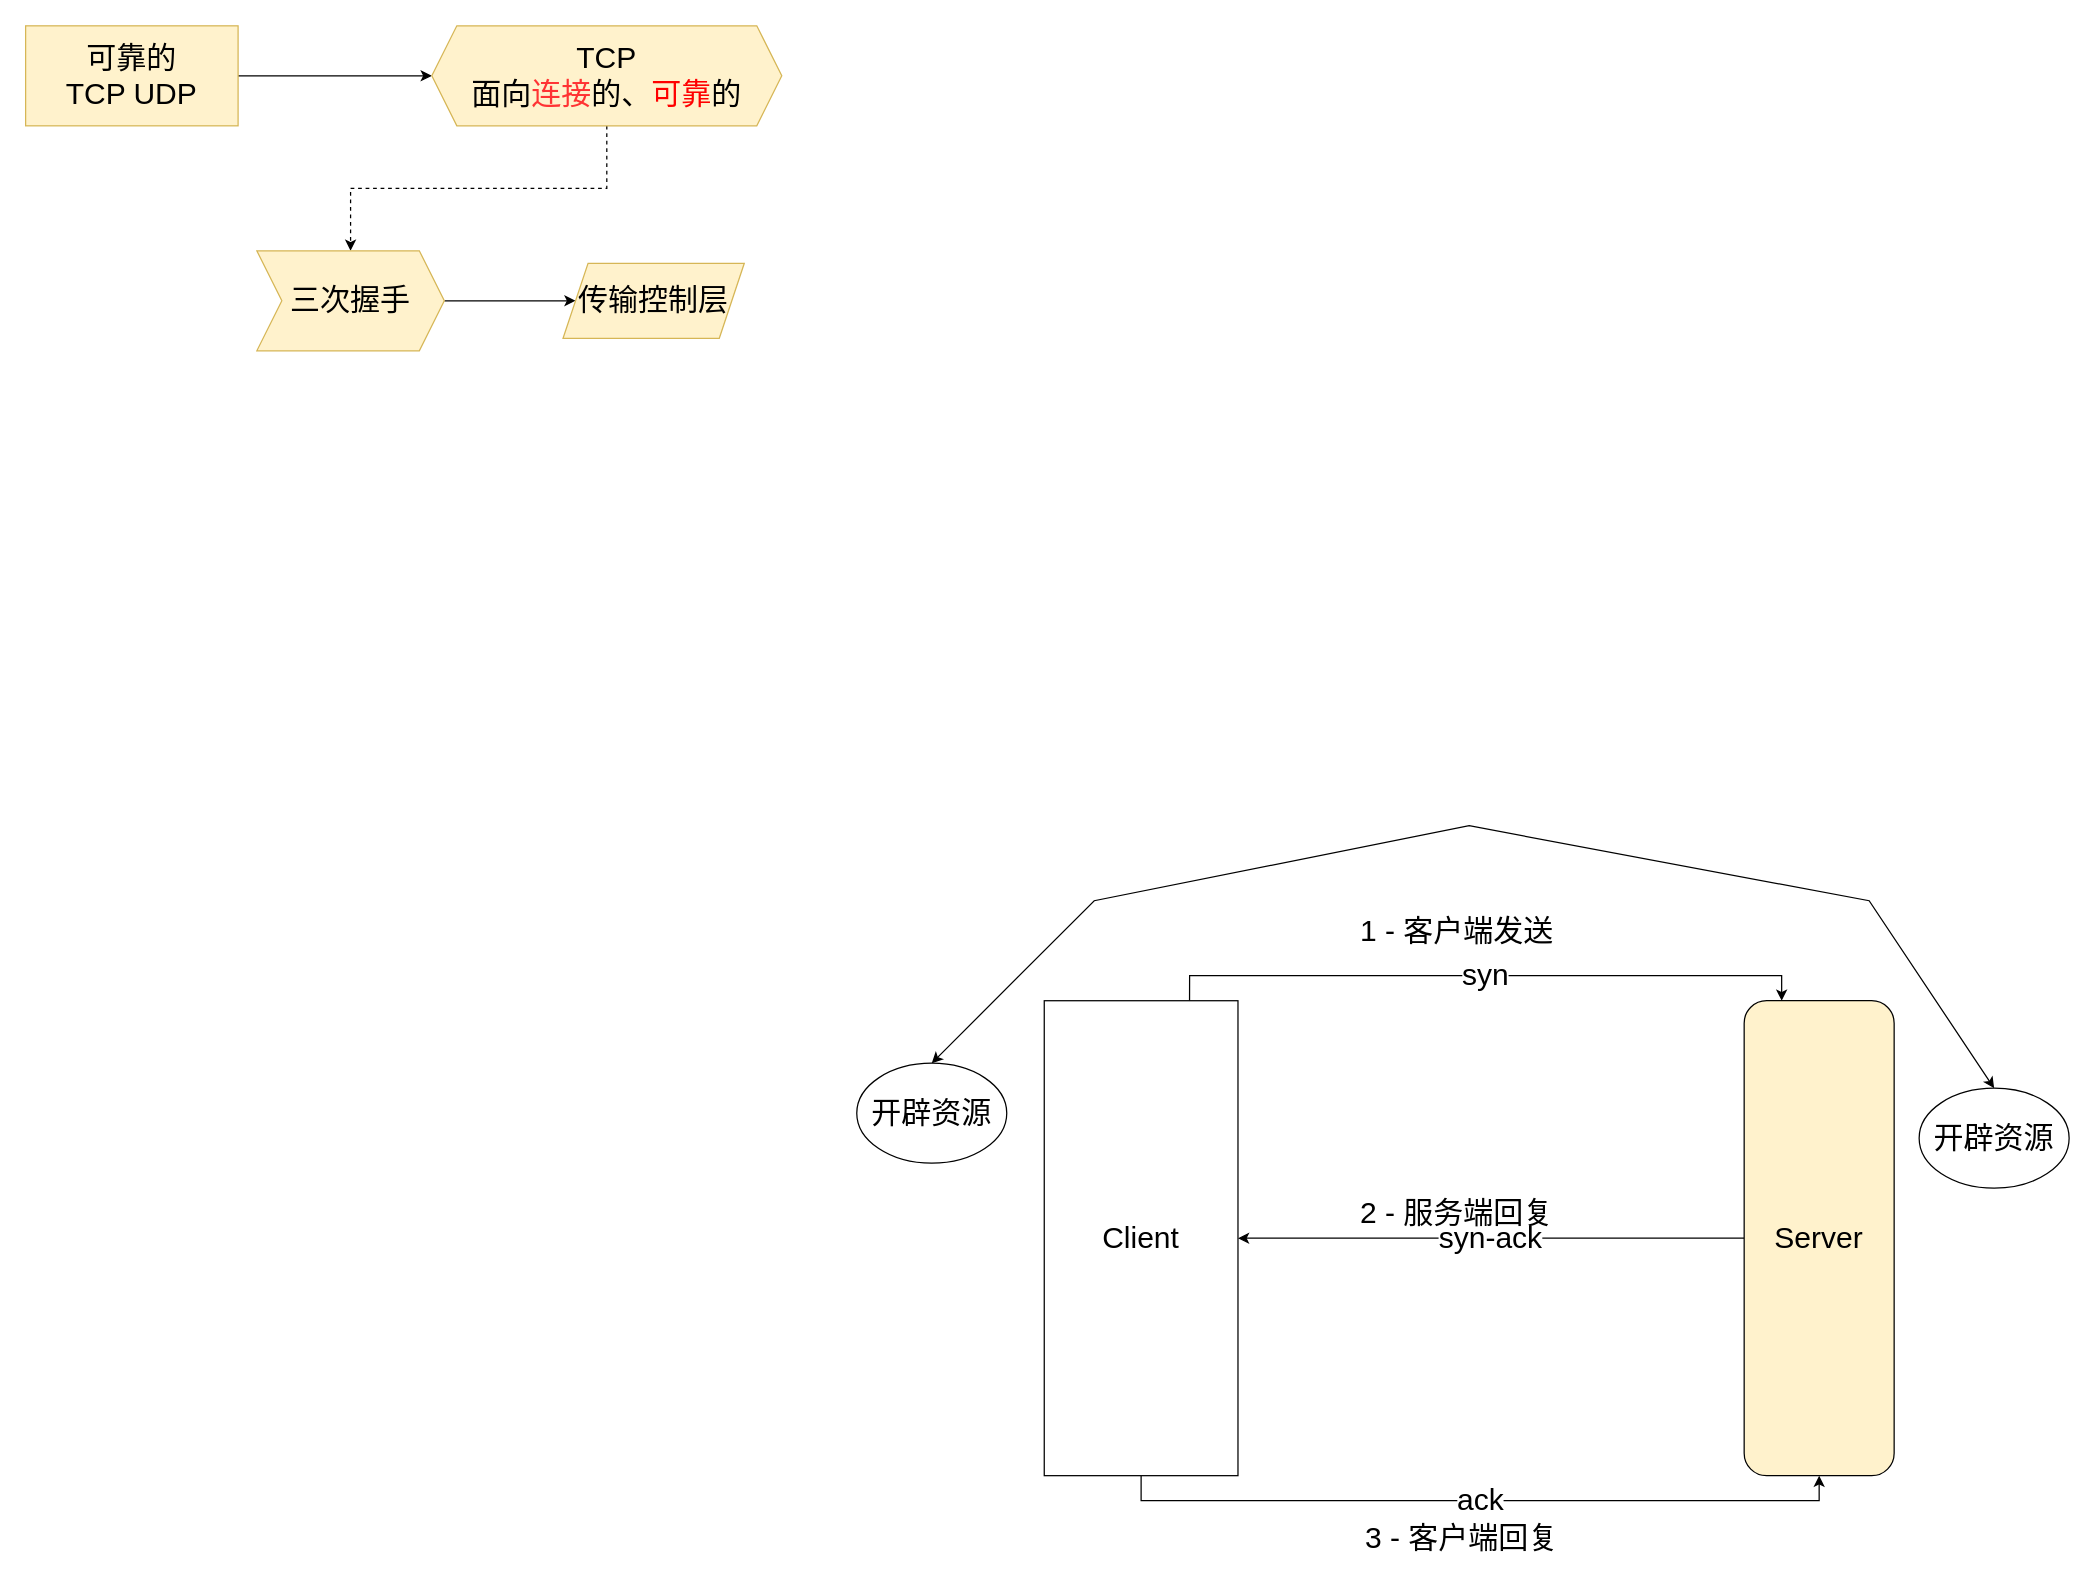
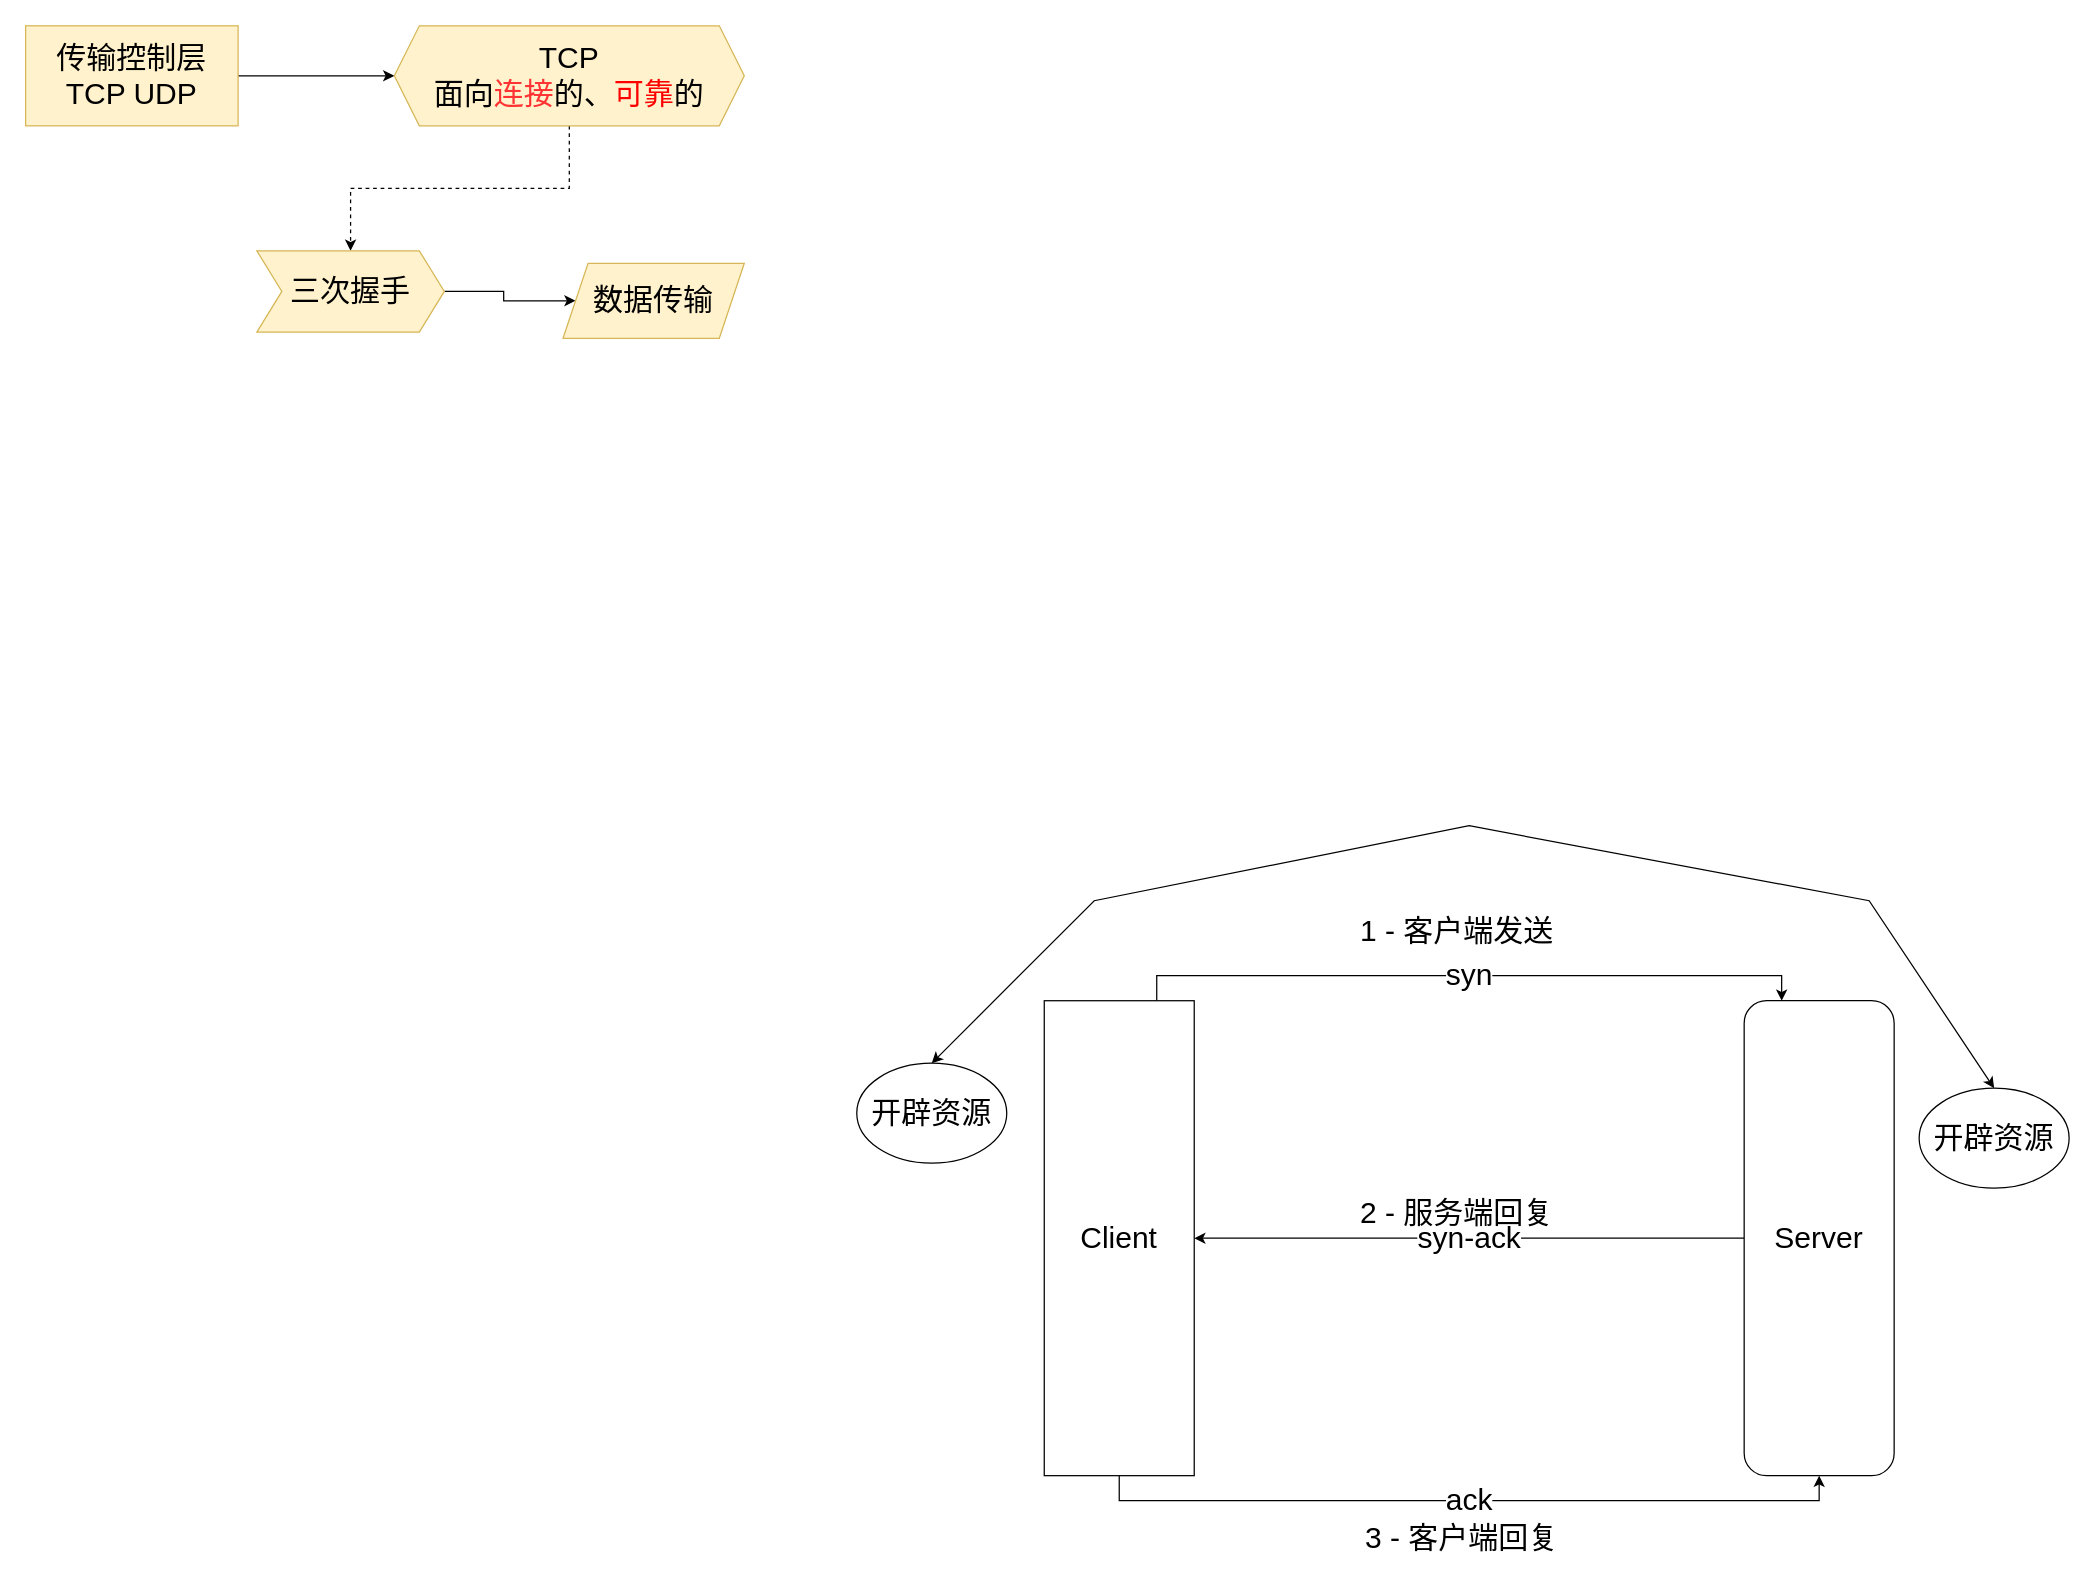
- <mxCell id="14" value="可靠的&lt;br&gt;TCP UDP" style="whiteSpace=wrap;html=1;fontSize=24;strokeColor=#d6b656;fillColor=#fff2cc;" vertex="1" parent="1"><mxGeometry x="20" y="20" width="170" height="80" as="geometry" /></mxCell>
+ <mxCell id="14" value="传输控制层&lt;br&gt;TCP UDP" style="whiteSpace=wrap;html=1;fontSize=24;strokeColor=#d6b656;fillColor=#fff2cc;" vertex="1" parent="1"><mxGeometry x="20" y="20" width="170" height="80" as="geometry" /></mxCell>
- <mxCell id="16" value="TCP&lt;br&gt;面向&lt;font color=&quot;#ff3333&quot;&gt;连接&lt;/font&gt;的、&lt;font color=&quot;#ff0000&quot;&gt;可靠&lt;/font&gt;的" style="shape=hexagon;perimeter=hexagonPerimeter2;whiteSpace=wrap;html=1;fixedSize=1;fontSize=24;strokeColor=#d6b656;fillColor=#fff2cc;" vertex="1" parent="1"><mxGeometry x="345" y="20" width="280" height="80" as="geometry" /></mxCell>
+ <mxCell id="16" value="TCP&lt;br&gt;面向&lt;font color=&quot;#ff3333&quot;&gt;连接&lt;/font&gt;的、&lt;font color=&quot;#ff0000&quot;&gt;可靠&lt;/font&gt;的" style="shape=hexagon;perimeter=hexagonPerimeter2;whiteSpace=wrap;html=1;fixedSize=1;fontSize=24;strokeColor=#d6b656;fillColor=#fff2cc;" vertex="1" parent="1"><mxGeometry x="315" y="20" width="280" height="80" as="geometry" /></mxCell>
- <mxCell id="18" value="三次握手" style="shape=step;perimeter=stepPerimeter;whiteSpace=wrap;html=1;fixedSize=1;fontSize=24;strokeColor=#d6b656;fillColor=#fff2cc;" vertex="1" parent="1"><mxGeometry x="205" y="200" width="150" height="80" as="geometry" /></mxCell>
+ <mxCell id="18" value="三次握手" style="shape=step;perimeter=stepPerimeter;whiteSpace=wrap;html=1;fixedSize=1;fontSize=24;strokeColor=#d6b656;fillColor=#fff2cc;" vertex="1" parent="1"><mxGeometry x="205" y="200" width="150" height="65" as="geometry" /></mxCell>
- <mxCell id="19" value="传输控制层" style="shape=parallelogram;perimeter=parallelogramPerimeter;whiteSpace=wrap;html=1;fixedSize=1;fontSize=24;strokeColor=#d6b656;fillColor=#fff2cc;" vertex="1" parent="1"><mxGeometry x="450" y="210" width="145" height="60" as="geometry" /></mxCell>
+ <mxCell id="19" value="数据传输" style="shape=parallelogram;perimeter=parallelogramPerimeter;whiteSpace=wrap;html=1;fixedSize=1;fontSize=24;strokeColor=#d6b656;fillColor=#fff2cc;" vertex="1" parent="1"><mxGeometry x="450" y="210" width="145" height="60" as="geometry" /></mxCell>
- <mxCell id="4" value="&lt;font style=&quot;font-size: 24px&quot;&gt;Client&lt;/font&gt;" style="rounded=0;whiteSpace=wrap;html=1;" vertex="1" parent="1"><mxGeometry x="835" y="800" width="155" height="380" as="geometry" /></mxCell>
+ <mxCell id="4" value="&lt;font style=&quot;font-size: 24px&quot;&gt;Client&lt;/font&gt;" style="rounded=0;whiteSpace=wrap;html=1;" vertex="1" parent="1"><mxGeometry x="835" y="800" width="120" height="380" as="geometry" /></mxCell>
- <mxCell id="6" value="&lt;font style=&quot;font-size: 24px&quot;&gt;Server&lt;/font&gt;" style="rounded=1;whiteSpace=wrap;html=1;fillColor=#fff2cc;" vertex="1" parent="1"><mxGeometry x="1395" y="800" width="120" height="380" as="geometry" /></mxCell>
+ <mxCell id="6" value="&lt;font style=&quot;font-size: 24px&quot;&gt;Server&lt;/font&gt;" style="rounded=1;whiteSpace=wrap;html=1;" vertex="1" parent="1"><mxGeometry x="1395" y="800" width="120" height="380" as="geometry" /></mxCell>
